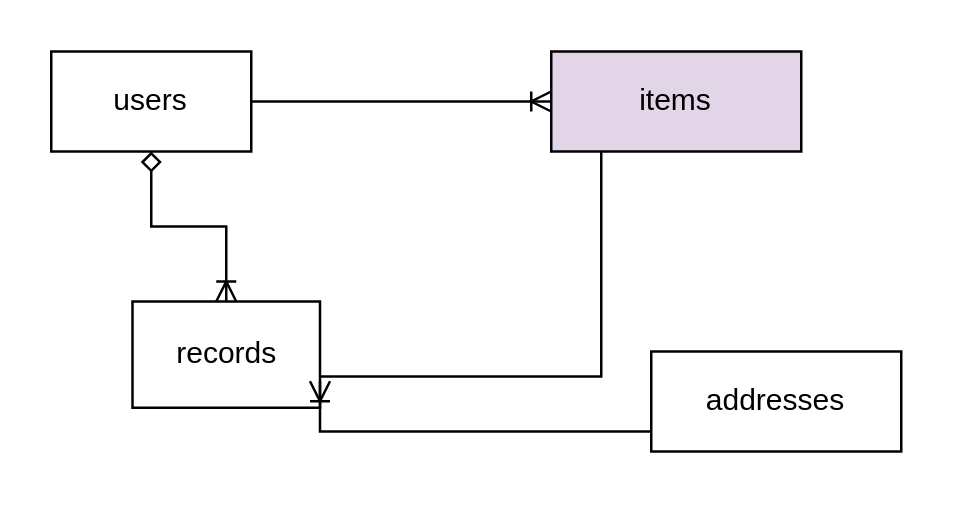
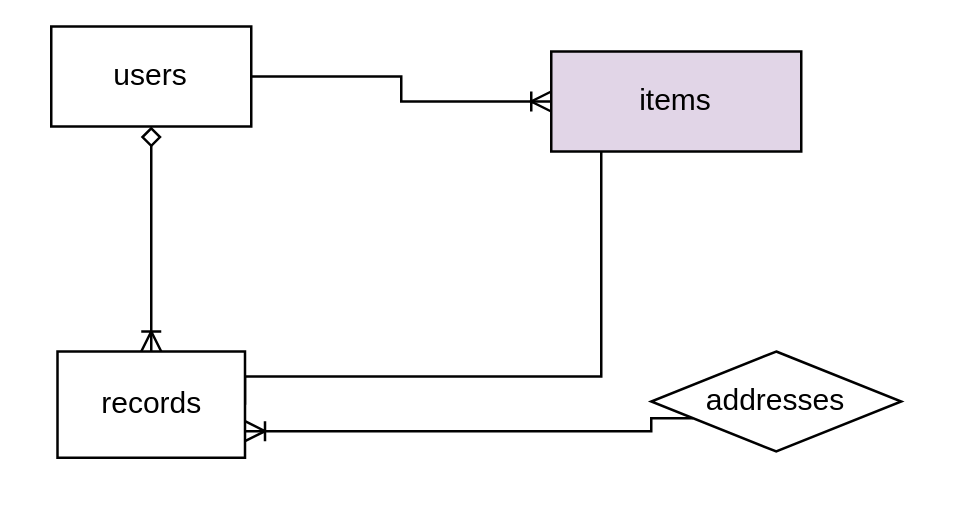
- <mxCell id="3" value="users" style="whiteSpace=wrap;html=1;align=center;" vertex="1" parent="1"><mxGeometry x="20" y="20" width="80" height="40" as="geometry" /></mxCell>
+ <mxCell id="3" value="users" style="whiteSpace=wrap;html=1;align=center;" vertex="1" parent="1"><mxGeometry x="20" y="10" width="80" height="40" as="geometry" /></mxCell>
- <mxCell id="7" value="records" style="whiteSpace=wrap;html=1;align=center;direction=west;" vertex="1" parent="1"><mxGeometry x="52.5" y="120" width="75" height="42.5" as="geometry" /></mxCell>
+ <mxCell id="7" value="records" style="whiteSpace=wrap;html=1;align=center;direction=west;" vertex="1" parent="1"><mxGeometry x="22.5" y="140" width="75" height="42.5" as="geometry" /></mxCell>
- <mxCell id="9" value="addresses" style="whiteSpace=wrap;html=1;align=center;" vertex="1" parent="1"><mxGeometry x="260" y="140" width="100" height="40" as="geometry" /></mxCell>
+ <mxCell id="9" value="addresses" style="rhombus;whiteSpace=wrap;html=1;align=center;" vertex="1" parent="1"><mxGeometry x="260" y="140" width="100" height="40" as="geometry" /></mxCell>
